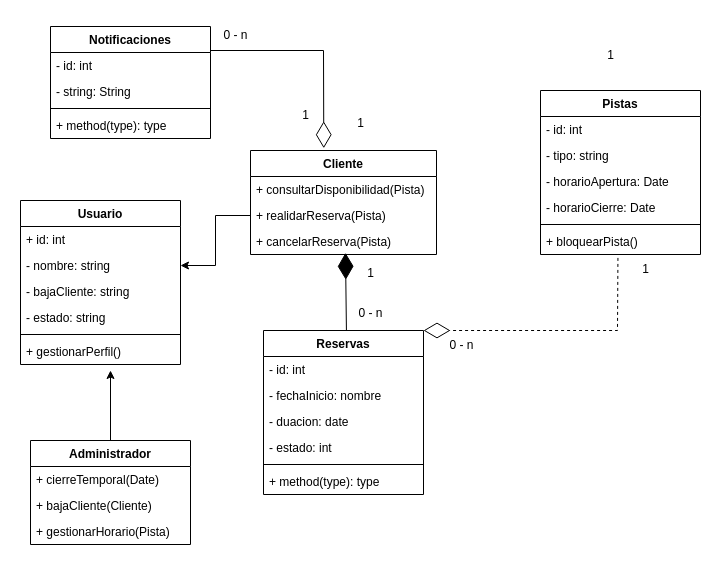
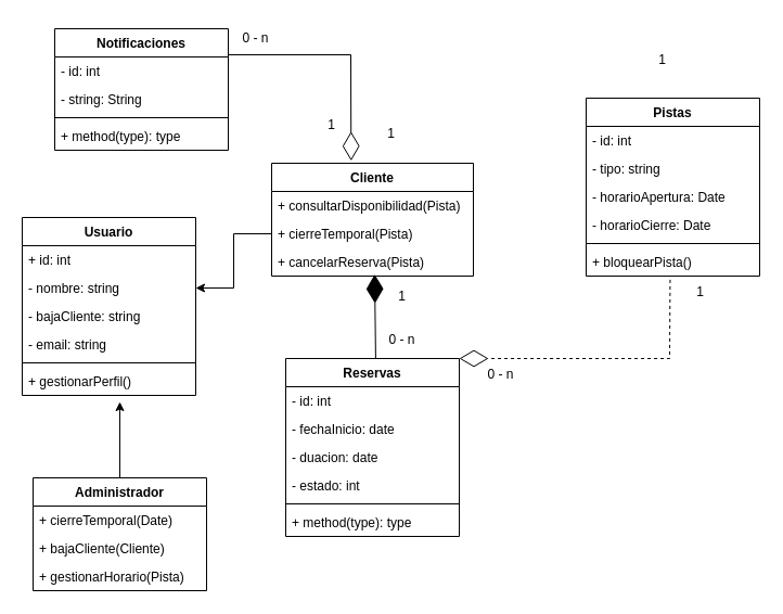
- <mxCell id="16" value="+ realidarReserva(Pista)" style="text;strokeColor=none;fillColor=none;align=left;verticalAlign=top;spacingLeft=4;spacingRight=4;overflow=hidden;rotatable=0;points=[[0,0.5],[1,0.5]];portConstraint=eastwest;whiteSpace=wrap;html=1;" vertex="1" parent="14"><mxGeometry y="52" width="186" height="26" as="geometry" /></mxCell>
+ <mxCell id="16" value="+ cierreTemporal(Pista)" style="text;strokeColor=none;fillColor=none;align=left;verticalAlign=top;spacingLeft=4;spacingRight=4;overflow=hidden;rotatable=0;points=[[0,0.5],[1,0.5]];portConstraint=eastwest;whiteSpace=wrap;html=1;" vertex="1" parent="14"><mxGeometry y="52" width="186" height="26" as="geometry" /></mxCell>
- <mxCell id="6" value="- estado: string" style="text;strokeColor=none;fillColor=none;align=left;verticalAlign=top;spacingLeft=4;spacingRight=4;overflow=hidden;rotatable=0;points=[[0,0.5],[1,0.5]];portConstraint=eastwest;whiteSpace=wrap;html=1;" vertex="1" parent="2"><mxGeometry y="104" width="160" height="26" as="geometry" /></mxCell>
+ <mxCell id="6" value="- email: string" style="text;strokeColor=none;fillColor=none;align=left;verticalAlign=top;spacingLeft=4;spacingRight=4;overflow=hidden;rotatable=0;points=[[0,0.5],[1,0.5]];portConstraint=eastwest;whiteSpace=wrap;html=1;" vertex="1" parent="2"><mxGeometry y="104" width="160" height="26" as="geometry" /></mxCell>
- <mxCell id="27" value="- fechaInicio: nombre" style="text;strokeColor=none;fillColor=none;align=left;verticalAlign=top;spacingLeft=4;spacingRight=4;overflow=hidden;rotatable=0;points=[[0,0.5],[1,0.5]];portConstraint=eastwest;whiteSpace=wrap;html=1;" vertex="1" parent="25"><mxGeometry y="52" width="160" height="26" as="geometry" /></mxCell>
+ <mxCell id="27" value="- fechaInicio: date" style="text;strokeColor=none;fillColor=none;align=left;verticalAlign=top;spacingLeft=4;spacingRight=4;overflow=hidden;rotatable=0;points=[[0,0.5],[1,0.5]];portConstraint=eastwest;whiteSpace=wrap;html=1;" vertex="1" parent="25"><mxGeometry y="52" width="160" height="26" as="geometry" /></mxCell>
